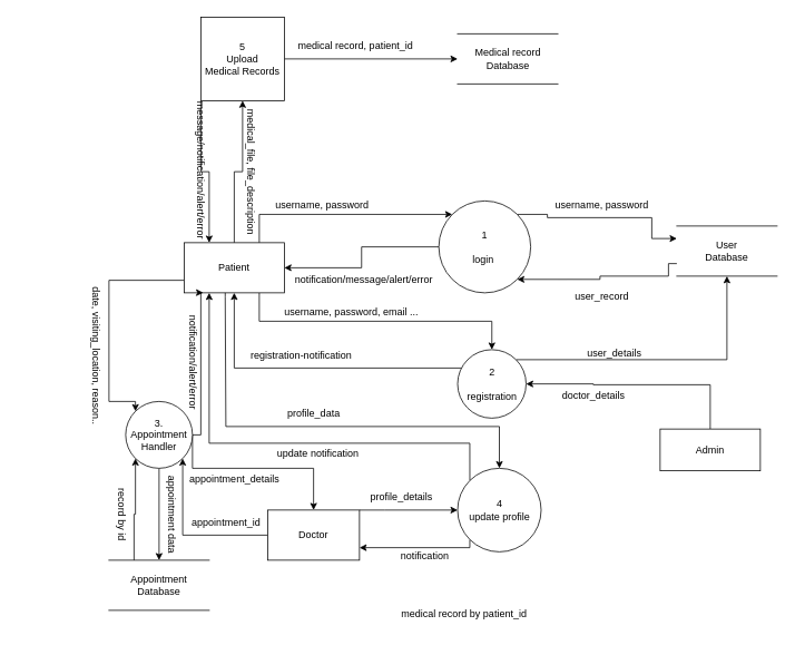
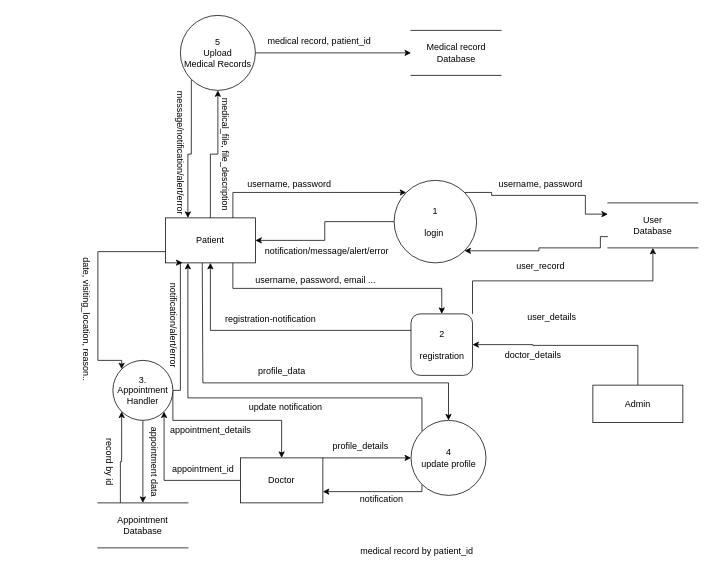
- <mxCell id="50" value="5&lt;br&gt;Upload&lt;br&gt;Medical Records" style="whiteSpace=wrap;html=1;aspect=fixed;rounded=0;" vertex="1" parent="1"><mxGeometry x="240" y="20" width="100" height="100" as="geometry" /></mxCell>
+ <mxCell id="50" value="5&lt;br&gt;Upload&lt;br&gt;Medical Records" style="ellipse;whiteSpace=wrap;html=1;aspect=fixed;" vertex="1" parent="1"><mxGeometry x="240" y="20" width="100" height="100" as="geometry" /></mxCell>
- <mxCell id="19" value="2&lt;br&gt;&lt;br&gt;registration" style="ellipse;whiteSpace=wrap;html=1;aspect=fixed;" vertex="1" parent="1"><mxGeometry x="547.5" y="418" width="82" height="82" as="geometry" /></mxCell>
+ <mxCell id="19" value="2&lt;br&gt;&lt;br&gt;registration" style="whiteSpace=wrap;html=1;aspect=fixed;rounded=1;" vertex="1" parent="1"><mxGeometry x="547.5" y="418" width="82" height="82" as="geometry" /></mxCell>
